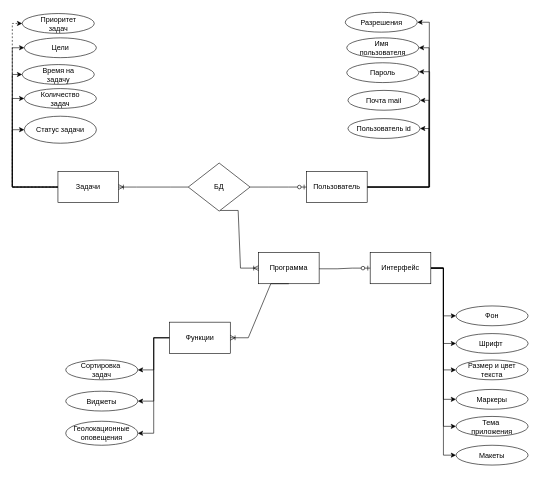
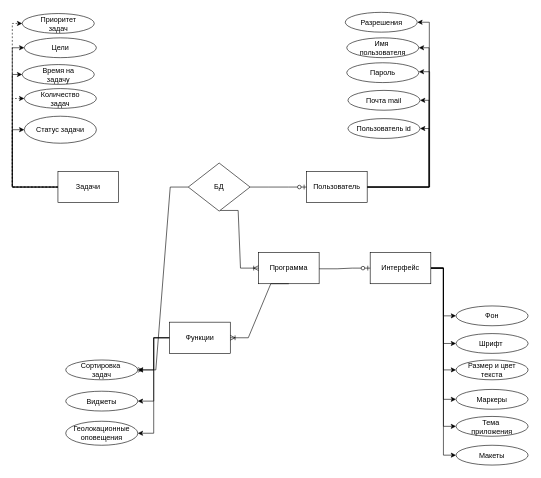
- <mxCell id="3" style="edgeStyle=orthogonalEdgeStyle;rounded=0;orthogonalLoop=1;jettySize=auto;html=1;exitX=0;exitY=0.5;exitDx=0;exitDy=0;entryX=0;entryY=0.5;entryDx=0;entryDy=0;" edge="1" parent="1" source="7" target="20"><mxGeometry relative="1" as="geometry" /></mxCell>
+ <mxCell id="3" style="edgeStyle=orthogonalEdgeStyle;rounded=0;orthogonalLoop=1;jettySize=auto;html=1;exitX=0;exitY=0.5;exitDx=0;exitDy=0;entryX=0;entryY=0.5;entryDx=0;entryDy=0;dashed=1;" edge="1" parent="1" source="7" target="20"><mxGeometry relative="1" as="geometry" /></mxCell>
- <mxCell id="16" value="" style="edgeStyle=entityRelationEdgeStyle;fontSize=12;html=1;endArrow=ERoneToMany;rounded=0;entryX=1;entryY=0.5;entryDx=0;entryDy=0;exitX=0;exitY=0.5;exitDx=0;exitDy=0;" edge="1" parent="1" source="13" target="7"><mxGeometry width="100" height="100" relative="1" as="geometry"><mxPoint x="368" y="54" as="sourcePoint" /><mxPoint x="391" y="107" as="targetPoint" /></mxGeometry></mxCell>
+ <mxCell id="16" value="" style="edgeStyle=entityRelationEdgeStyle;fontSize=12;html=1;endArrow=ERoneToMany;rounded=0;exitX=0;exitY=0.5;exitDx=0;exitDy=0;" edge="1" parent="1" source="13" target="47"><mxGeometry width="100" height="100" relative="1" as="geometry"><mxPoint x="368" y="54" as="sourcePoint" /><mxPoint x="391" y="107" as="targetPoint" /></mxGeometry></mxCell>
